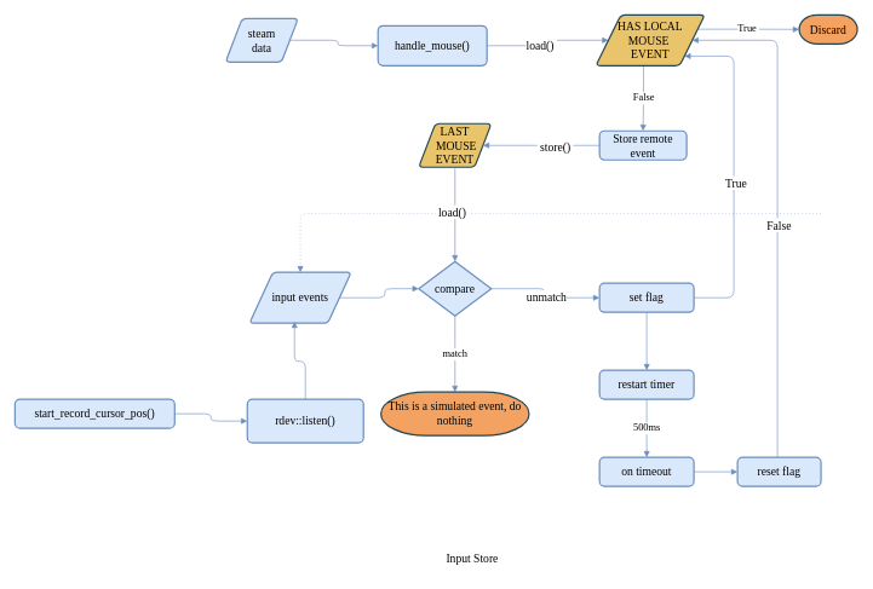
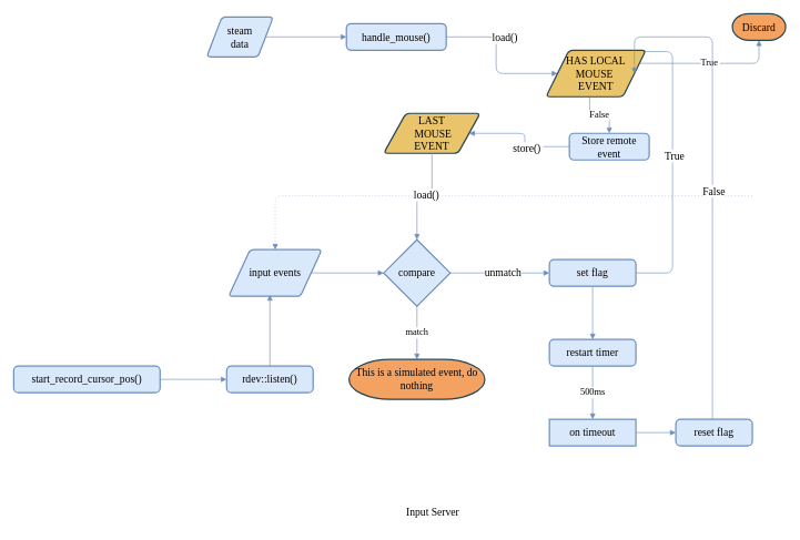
- <mxCell id="31" value="HAS LOCAL&lt;div&gt;MOUSE&amp;nbsp;&lt;/div&gt;&lt;div&gt;EVENT&lt;/div&gt;" style="shape=parallelogram;html=1;strokeWidth=2;perimeter=parallelogramPerimeter;whiteSpace=wrap;rounded=1;arcSize=12;size=0.23;shadow=0;strokeColor=#264653;fontFamily=Ubuntu;fontSize=16;fontStyle=0;fillColor=#e9c46a;" parent="1" vertex="1"><mxGeometry x="820" y="20" width="150" height="70" as="geometry" /></mxCell>
+ <mxCell id="31" value="HAS LOCAL&lt;div&gt;MOUSE&amp;nbsp;&lt;/div&gt;&lt;div&gt;EVENT&lt;/div&gt;" style="shape=parallelogram;html=1;strokeWidth=2;perimeter=parallelogramPerimeter;whiteSpace=wrap;rounded=1;arcSize=12;size=0.23;shadow=0;strokeColor=#264653;fontFamily=Ubuntu;fontSize=16;fontStyle=0;fillColor=#e9c46a;" parent="1" vertex="1"><mxGeometry x="820" y="75" width="150" height="70" as="geometry" /></mxCell>
- <mxCell id="3" value="handle_mouse()" style="rounded=1;whiteSpace=wrap;html=1;absoluteArcSize=1;arcSize=14;strokeWidth=2;shadow=0;strokeColor=#6c8ebf;fontFamily=Ubuntu;fontSize=16;fontStyle=0;fillColor=#dae8fc;" parent="1" vertex="1"><mxGeometry x="520" y="35" width="150" height="55" as="geometry" /></mxCell>
+ <mxCell id="3" value="handle_mouse()" style="rounded=1;whiteSpace=wrap;html=1;absoluteArcSize=1;arcSize=14;strokeWidth=2;shadow=0;strokeColor=#6c8ebf;fontFamily=Ubuntu;fontSize=16;fontStyle=0;fillColor=#dae8fc;" parent="1" vertex="1"><mxGeometry x="520" y="35" width="150" height="40" as="geometry" /></mxCell>
- <mxCell id="9" value="LAST&lt;div&gt;&amp;nbsp;MOUSE&lt;div&gt;EVENT&lt;/div&gt;&lt;/div&gt;" style="shape=parallelogram;html=1;strokeWidth=2;perimeter=parallelogramPerimeter;whiteSpace=wrap;rounded=1;arcSize=12;size=0.23;shadow=0;strokeColor=#264653;fontFamily=Ubuntu;fontSize=16;fontStyle=0;fillColor=#e9c46a;" parent="1" vertex="1"><mxGeometry x="576" y="170" width="100" height="60" as="geometry" /></mxCell>
+ <mxCell id="9" value="LAST&lt;div&gt;&amp;nbsp;MOUSE&lt;div&gt;EVENT&lt;/div&gt;&lt;/div&gt;" style="shape=parallelogram;html=1;strokeWidth=2;perimeter=parallelogramPerimeter;whiteSpace=wrap;rounded=1;arcSize=12;size=0.23;shadow=0;strokeColor=#264653;fontFamily=Ubuntu;fontSize=16;fontStyle=0;fillColor=#e9c46a;" parent="1" vertex="1"><mxGeometry x="576" y="170" width="145" height="60" as="geometry" /></mxCell>
- <mxCell id="12" value="Store&amp;nbsp;&lt;span style=&quot;background-color: initial;&quot;&gt;remote event&lt;/span&gt;" style="rounded=1;whiteSpace=wrap;html=1;absoluteArcSize=1;arcSize=14;strokeWidth=2;shadow=0;strokeColor=#6c8ebf;fontFamily=Ubuntu;fontSize=16;fontStyle=0;fillColor=#dae8fc;" parent="1" vertex="1"><mxGeometry x="825" y="180" width="120" height="40" as="geometry" /></mxCell>
+ <mxCell id="12" value="Store&amp;nbsp;&lt;span style=&quot;background-color: initial;&quot;&gt;remote event&lt;/span&gt;" style="rounded=1;whiteSpace=wrap;html=1;absoluteArcSize=1;arcSize=14;strokeWidth=2;shadow=0;strokeColor=#6c8ebf;fontFamily=Ubuntu;fontSize=16;fontStyle=0;fillColor=#dae8fc;" parent="1" vertex="1"><mxGeometry x="855" y="200" width="120" height="40" as="geometry" /></mxCell>
- <mxCell id="23" value="compare" style="strokeWidth=2;html=1;shape=mxgraph.flowchart.decision;whiteSpace=wrap;rounded=1;shadow=0;strokeColor=#6c8ebf;fontFamily=Ubuntu;fontSize=16;fontStyle=0;fillColor=#dae8fc;" parent="1" vertex="1"><mxGeometry x="576" y="360" width="100" height="75" as="geometry" /></mxCell>
+ <mxCell id="23" value="compare" style="strokeWidth=2;html=1;shape=mxgraph.flowchart.decision;whiteSpace=wrap;rounded=1;shadow=0;strokeColor=#6c8ebf;fontFamily=Ubuntu;fontSize=16;fontStyle=0;fillColor=#dae8fc;" parent="1" vertex="1"><mxGeometry x="576" y="360" width="100" height="100" as="geometry" /></mxCell>
- <mxCell id="18" value="rdev::listen()" style="rounded=1;whiteSpace=wrap;html=1;absoluteArcSize=1;arcSize=14;strokeWidth=2;shadow=0;strokeColor=#6c8ebf;fontFamily=Ubuntu;fontSize=16;fontStyle=0;fillColor=#dae8fc;" parent="1" vertex="1"><mxGeometry x="340" y="550" width="160" height="60" as="geometry" /></mxCell>
+ <mxCell id="18" value="rdev::listen()" style="rounded=1;whiteSpace=wrap;html=1;absoluteArcSize=1;arcSize=14;strokeWidth=2;shadow=0;strokeColor=#6c8ebf;fontFamily=Ubuntu;fontSize=16;fontStyle=0;fillColor=#dae8fc;" parent="1" vertex="1"><mxGeometry x="340" y="550" width="130" height="40" as="geometry" /></mxCell>
- <mxCell id="35" value="on timeout" style="rounded=1;whiteSpace=wrap;html=1;absoluteArcSize=1;arcSize=14;strokeWidth=2;shadow=0;strokeColor=#6c8ebf;fontFamily=Ubuntu;fontSize=16;fontStyle=0;fillColor=#dae8fc;" parent="1" vertex="1"><mxGeometry x="825" y="630" width="130" height="40" as="geometry" /></mxCell>
+ <mxCell id="35" value="on timeout" style="whiteSpace=wrap;html=1;absoluteArcSize=1;arcSize=14;strokeWidth=2;shadow=0;strokeColor=#6c8ebf;fontFamily=Ubuntu;fontSize=16;fontStyle=0;fillColor=#dae8fc;rounded=0;" parent="1" vertex="1"><mxGeometry x="825" y="630" width="130" height="40" as="geometry" /></mxCell>
- <mxCell id="2" value="Input Store" style="text;html=1;align=center;verticalAlign=middle;whiteSpace=wrap;rounded=0;fontFamily=Ubuntu;fontSize=16;fontStyle=0;" parent="1" vertex="1"><mxGeometry x="570" y="750" width="160" height="40" as="geometry" /></mxCell>
+ <mxCell id="2" value="Input Server" style="text;html=1;align=center;verticalAlign=middle;whiteSpace=wrap;rounded=0;fontFamily=Ubuntu;fontSize=16;fontStyle=0;" parent="1" vertex="1"><mxGeometry x="570" y="750" width="160" height="40" as="geometry" /></mxCell>
